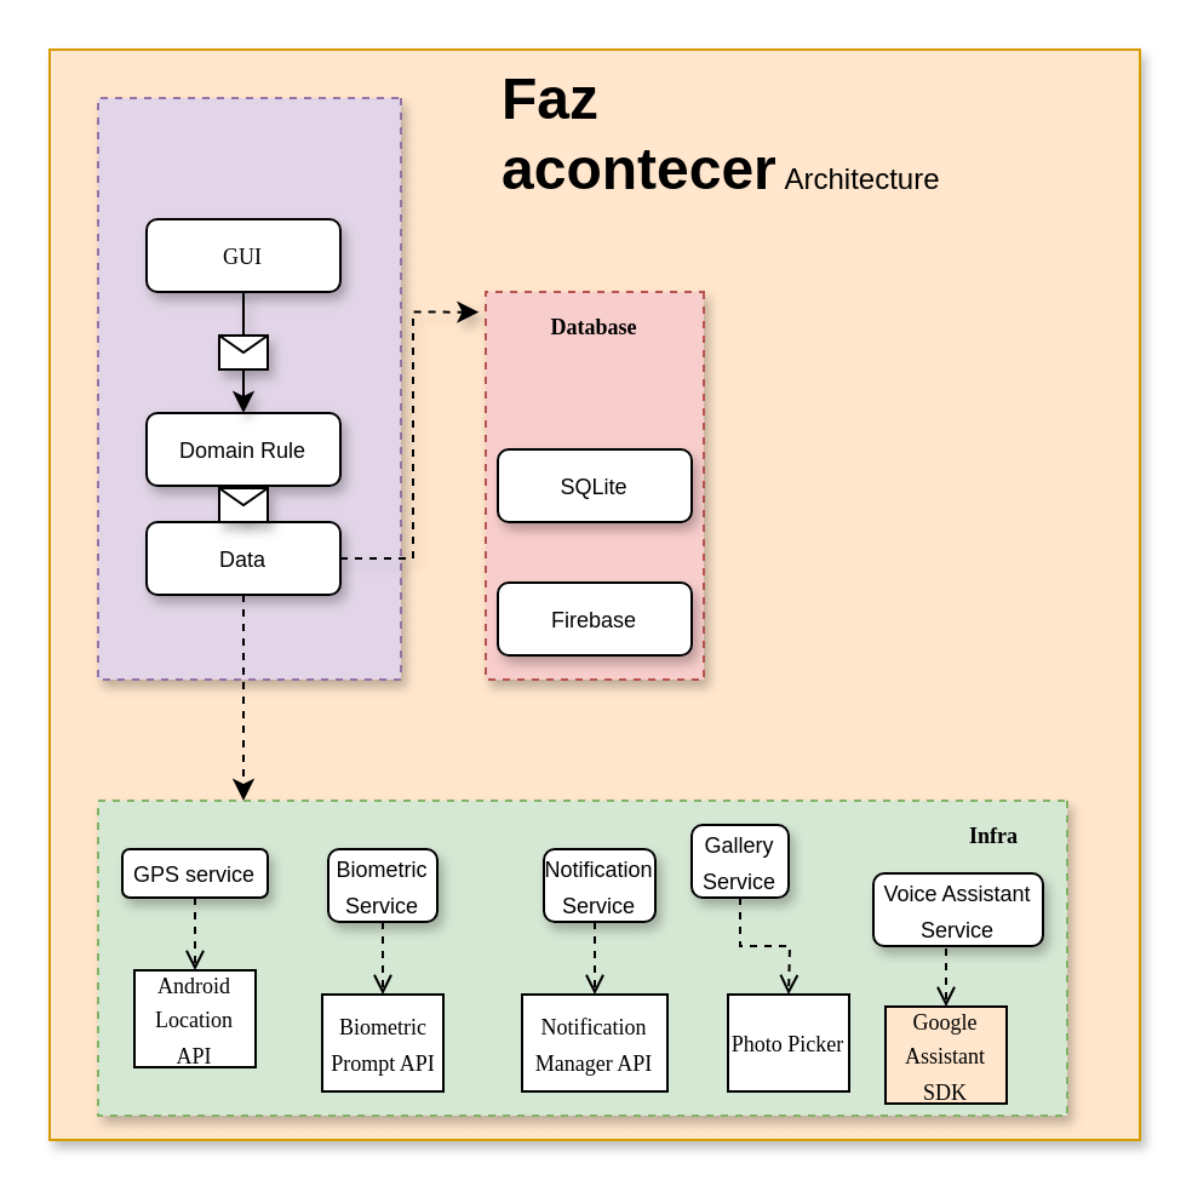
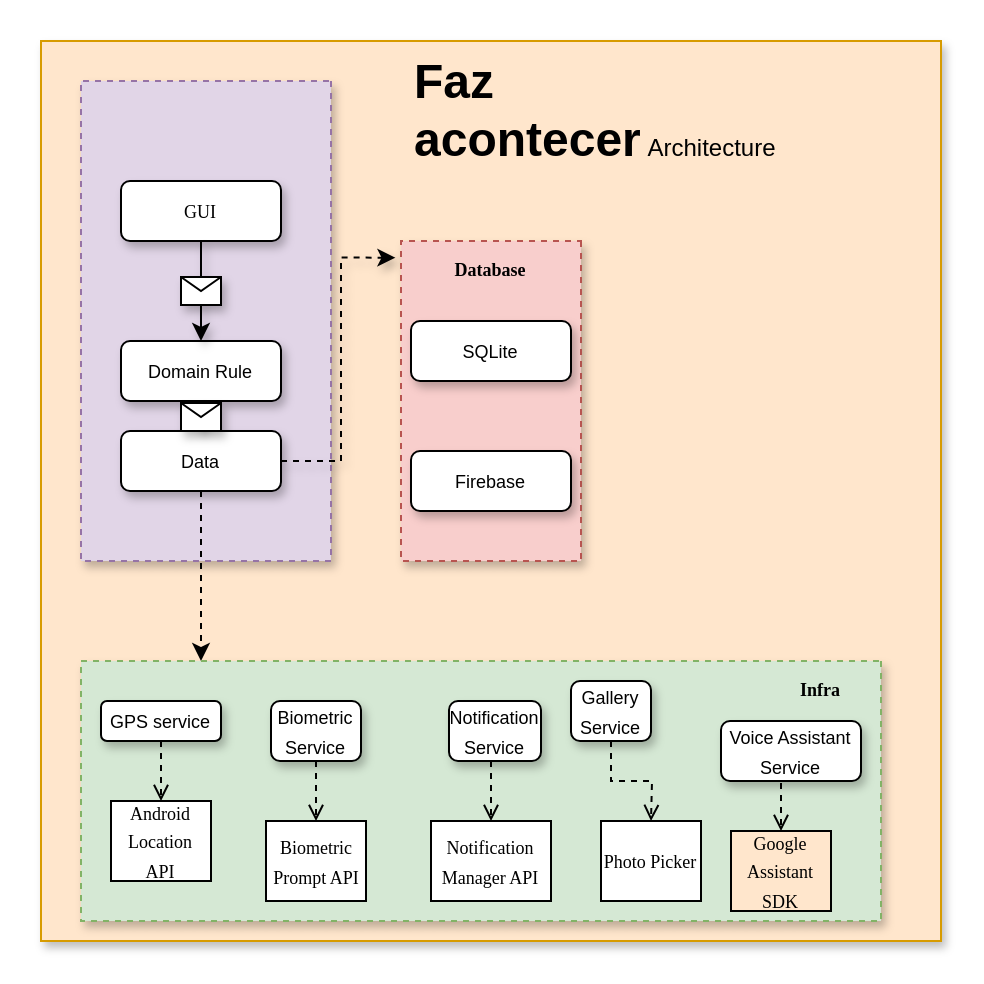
- <mxCell id="14" value="&lt;font style=&quot;font-size: 9px;&quot;&gt;SQLite&lt;/font&gt;" style="rounded=1;whiteSpace=wrap;html=1;glass=0;shadow=1;" vertex="1" parent="1"><mxGeometry x="205" y="185" width="80" height="30" as="geometry" /></mxCell>
+ <mxCell id="14" value="&lt;font style=&quot;font-size: 9px;&quot;&gt;SQLite&lt;/font&gt;" style="rounded=1;whiteSpace=wrap;html=1;glass=0;shadow=1;" vertex="1" parent="1"><mxGeometry x="205" y="160" width="80" height="30" as="geometry" /></mxCell>
- <mxCell id="15" value="&lt;font style=&quot;font-size: 9px;&quot;&gt;Firebase&lt;/font&gt;" style="rounded=1;whiteSpace=wrap;html=1;glass=0;shadow=1;" vertex="1" parent="1"><mxGeometry x="205" y="240" width="80" height="30" as="geometry" /></mxCell>
+ <mxCell id="15" value="&lt;font style=&quot;font-size: 9px;&quot;&gt;Firebase&lt;/font&gt;" style="rounded=1;whiteSpace=wrap;html=1;glass=0;shadow=1;" vertex="1" parent="1"><mxGeometry x="205" y="225" width="80" height="30" as="geometry" /></mxCell>
